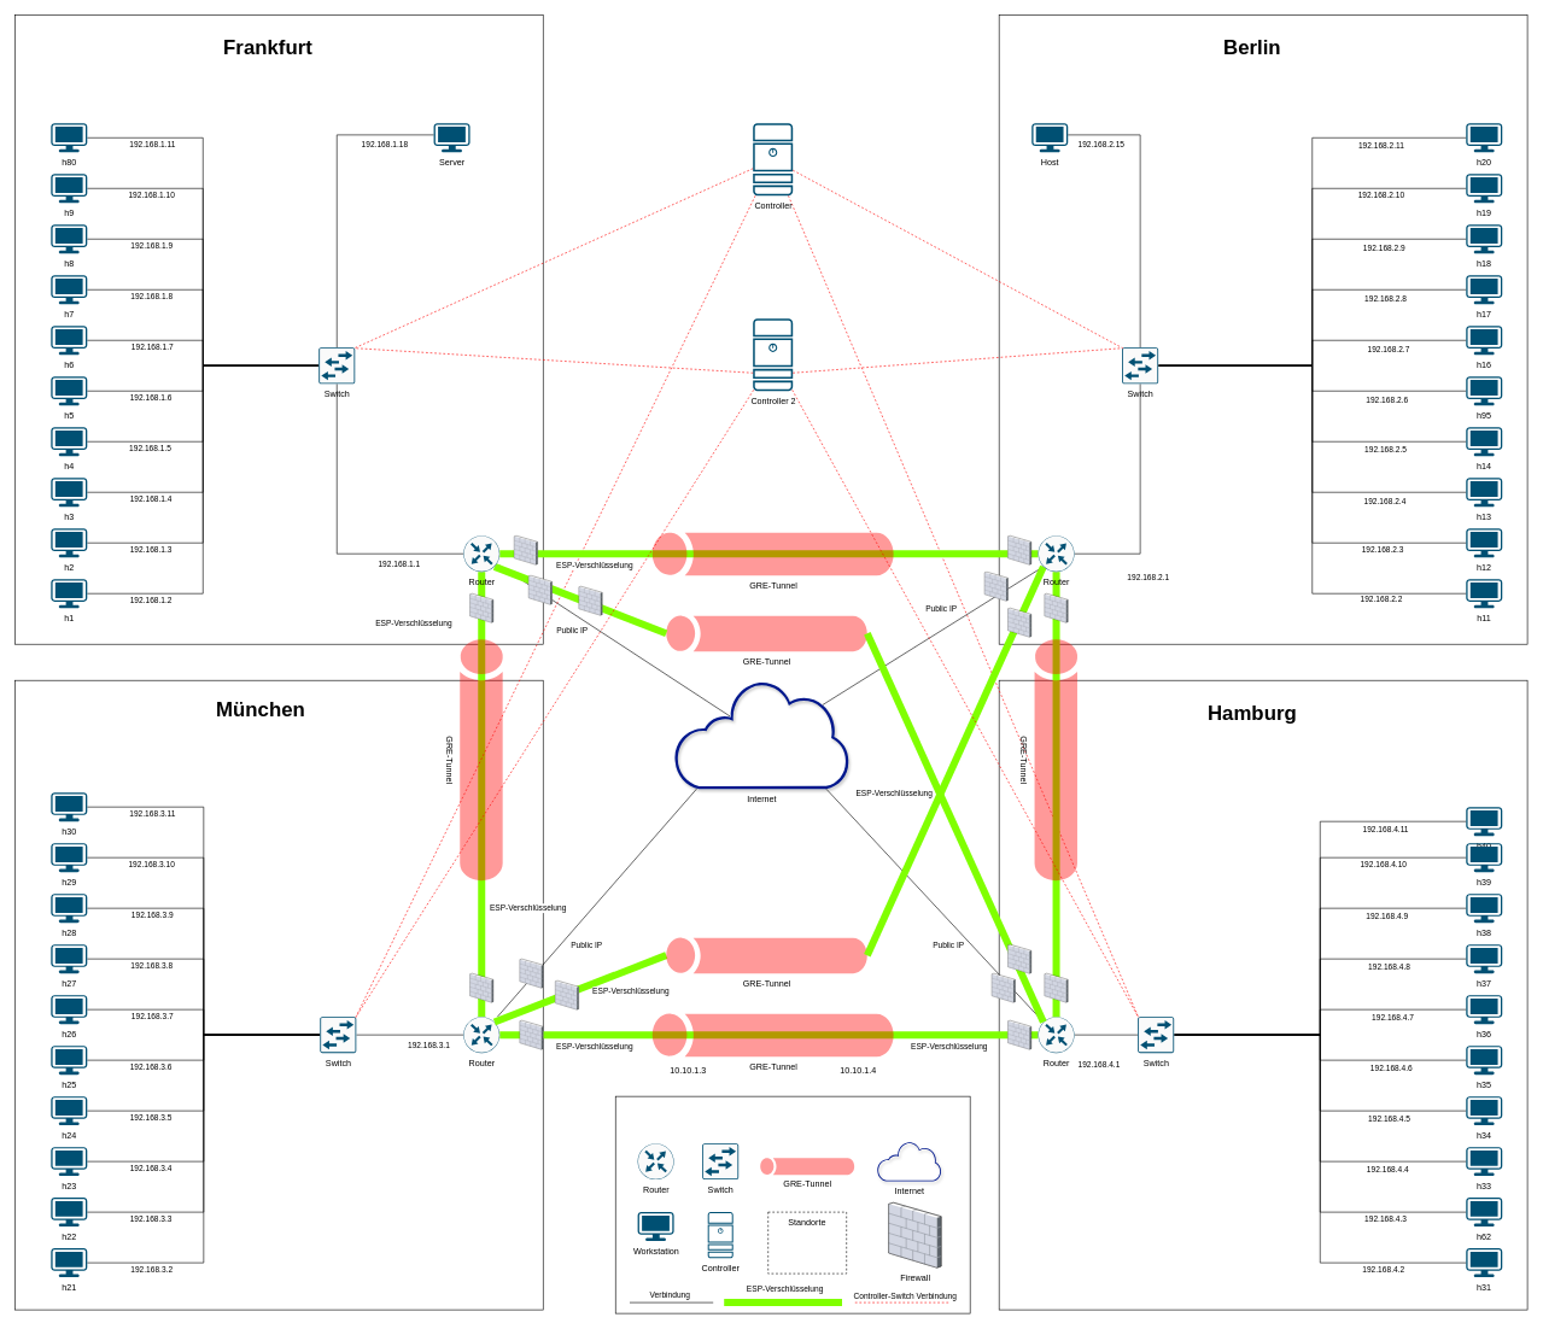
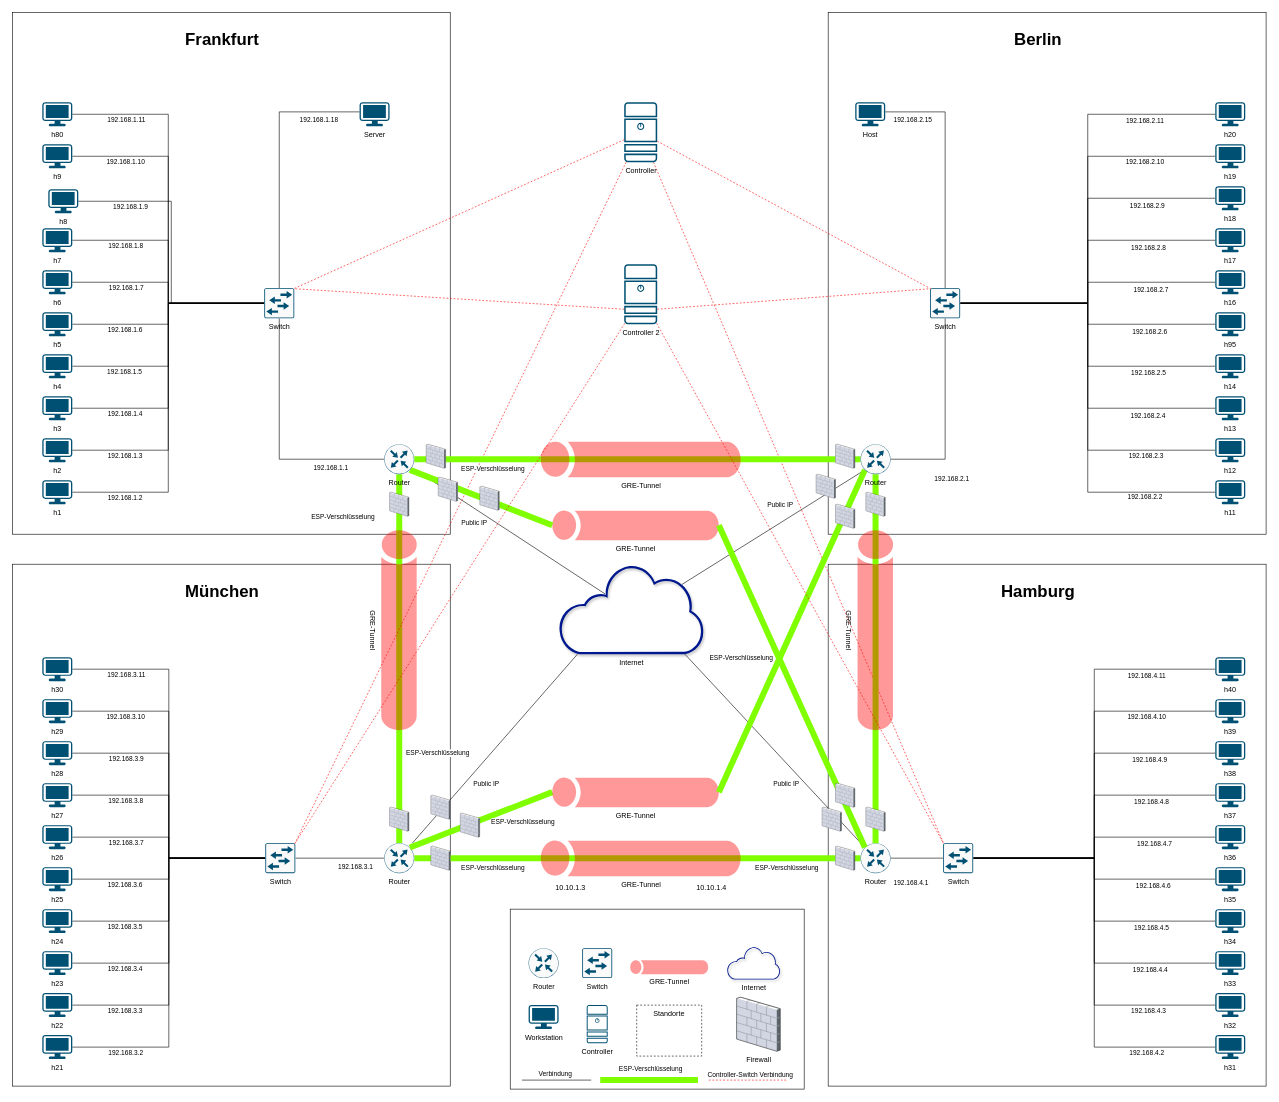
- <mxCell id="25" value="h8" style="points=[[0.03,0.03,0],[0.5,0,0],[0.97,0.03,0],[1,0.4,0],[0.97,0.745,0],[0.5,1,0],[0.03,0.745,0],[0,0.4,0]];verticalLabelPosition=bottom;html=1;verticalAlign=top;aspect=fixed;align=center;pointerEvents=1;shape=mxgraph.cisco19.workstation;fillColor=#005073;strokeColor=none;" parent="1" vertex="1"><mxGeometry x="70" y="310" width="50" height="40" as="geometry" /></mxCell>
+ <mxCell id="25" value="h8" style="points=[[0.03,0.03,0],[0.5,0,0],[0.97,0.03,0],[1,0.4,0],[0.97,0.745,0],[0.5,1,0],[0.03,0.745,0],[0,0.4,0]];verticalLabelPosition=bottom;html=1;verticalAlign=top;aspect=fixed;align=center;pointerEvents=1;shape=mxgraph.cisco19.workstation;fillColor=#005073;strokeColor=none;" parent="1" vertex="1"><mxGeometry x="80" y="315" width="50" height="40" as="geometry" /></mxCell>
- <mxCell id="8" value="&lt;b&gt;&lt;font style=&quot;font-size: 28px&quot;&gt;München&lt;/font&gt;&lt;/b&gt;" style="text;html=1;strokeColor=none;fillColor=none;align=center;verticalAlign=middle;whiteSpace=wrap;rounded=0;" parent="1" vertex="1"><mxGeometry x="270" y="955" width="180" height="50" as="geometry" /></mxCell>
+ <mxCell id="8" value="&lt;b&gt;&lt;font style=&quot;font-size: 28px&quot;&gt;München&lt;/font&gt;&lt;/b&gt;" style="text;html=1;strokeColor=none;fillColor=none;align=center;verticalAlign=middle;whiteSpace=wrap;rounded=0;" parent="1" vertex="1"><mxGeometry x="280" y="960" width="180" height="50" as="geometry" /></mxCell>
- <mxCell id="131" value="h40" style="points=[[0.03,0.03,0],[0.5,0,0],[0.97,0.03,0],[1,0.4,0],[0.97,0.745,0],[0.5,1,0],[0.03,0.745,0],[0,0.4,0]];verticalLabelPosition=bottom;html=1;verticalAlign=top;aspect=fixed;align=center;pointerEvents=1;shape=mxgraph.cisco19.workstation;fillColor=#005073;strokeColor=none;" parent="1" vertex="1"><mxGeometry x="2025.29" y="1115" width="50" height="40" as="geometry" /></mxCell>
+ <mxCell id="131" value="h40" style="points=[[0.03,0.03,0],[0.5,0,0],[0.97,0.03,0],[1,0.4,0],[0.97,0.745,0],[0.5,1,0],[0.03,0.745,0],[0,0.4,0]];verticalLabelPosition=bottom;html=1;verticalAlign=top;aspect=fixed;align=center;pointerEvents=1;shape=mxgraph.cisco19.workstation;fillColor=#005073;strokeColor=none;" parent="1" vertex="1"><mxGeometry x="2025.29" y="1095" width="50" height="40" as="geometry" /></mxCell>
- <mxCell id="143" value="h62" style="points=[[0.03,0.03,0],[0.5,0,0],[0.97,0.03,0],[1,0.4,0],[0.97,0.745,0],[0.5,1,0],[0.03,0.745,0],[0,0.4,0]];verticalLabelPosition=bottom;html=1;verticalAlign=top;aspect=fixed;align=center;pointerEvents=1;shape=mxgraph.cisco19.workstation;fillColor=#005073;strokeColor=none;" parent="1" vertex="1"><mxGeometry x="2025.29" y="1655" width="50" height="40" as="geometry" /></mxCell>
+ <mxCell id="143" value="h32" style="points=[[0.03,0.03,0],[0.5,0,0],[0.97,0.03,0],[1,0.4,0],[0.97,0.745,0],[0.5,1,0],[0.03,0.745,0],[0,0.4,0]];verticalLabelPosition=bottom;html=1;verticalAlign=top;aspect=fixed;align=center;pointerEvents=1;shape=mxgraph.cisco19.workstation;fillColor=#005073;strokeColor=none;" parent="1" vertex="1"><mxGeometry x="2025.29" y="1655" width="50" height="40" as="geometry" /></mxCell>
